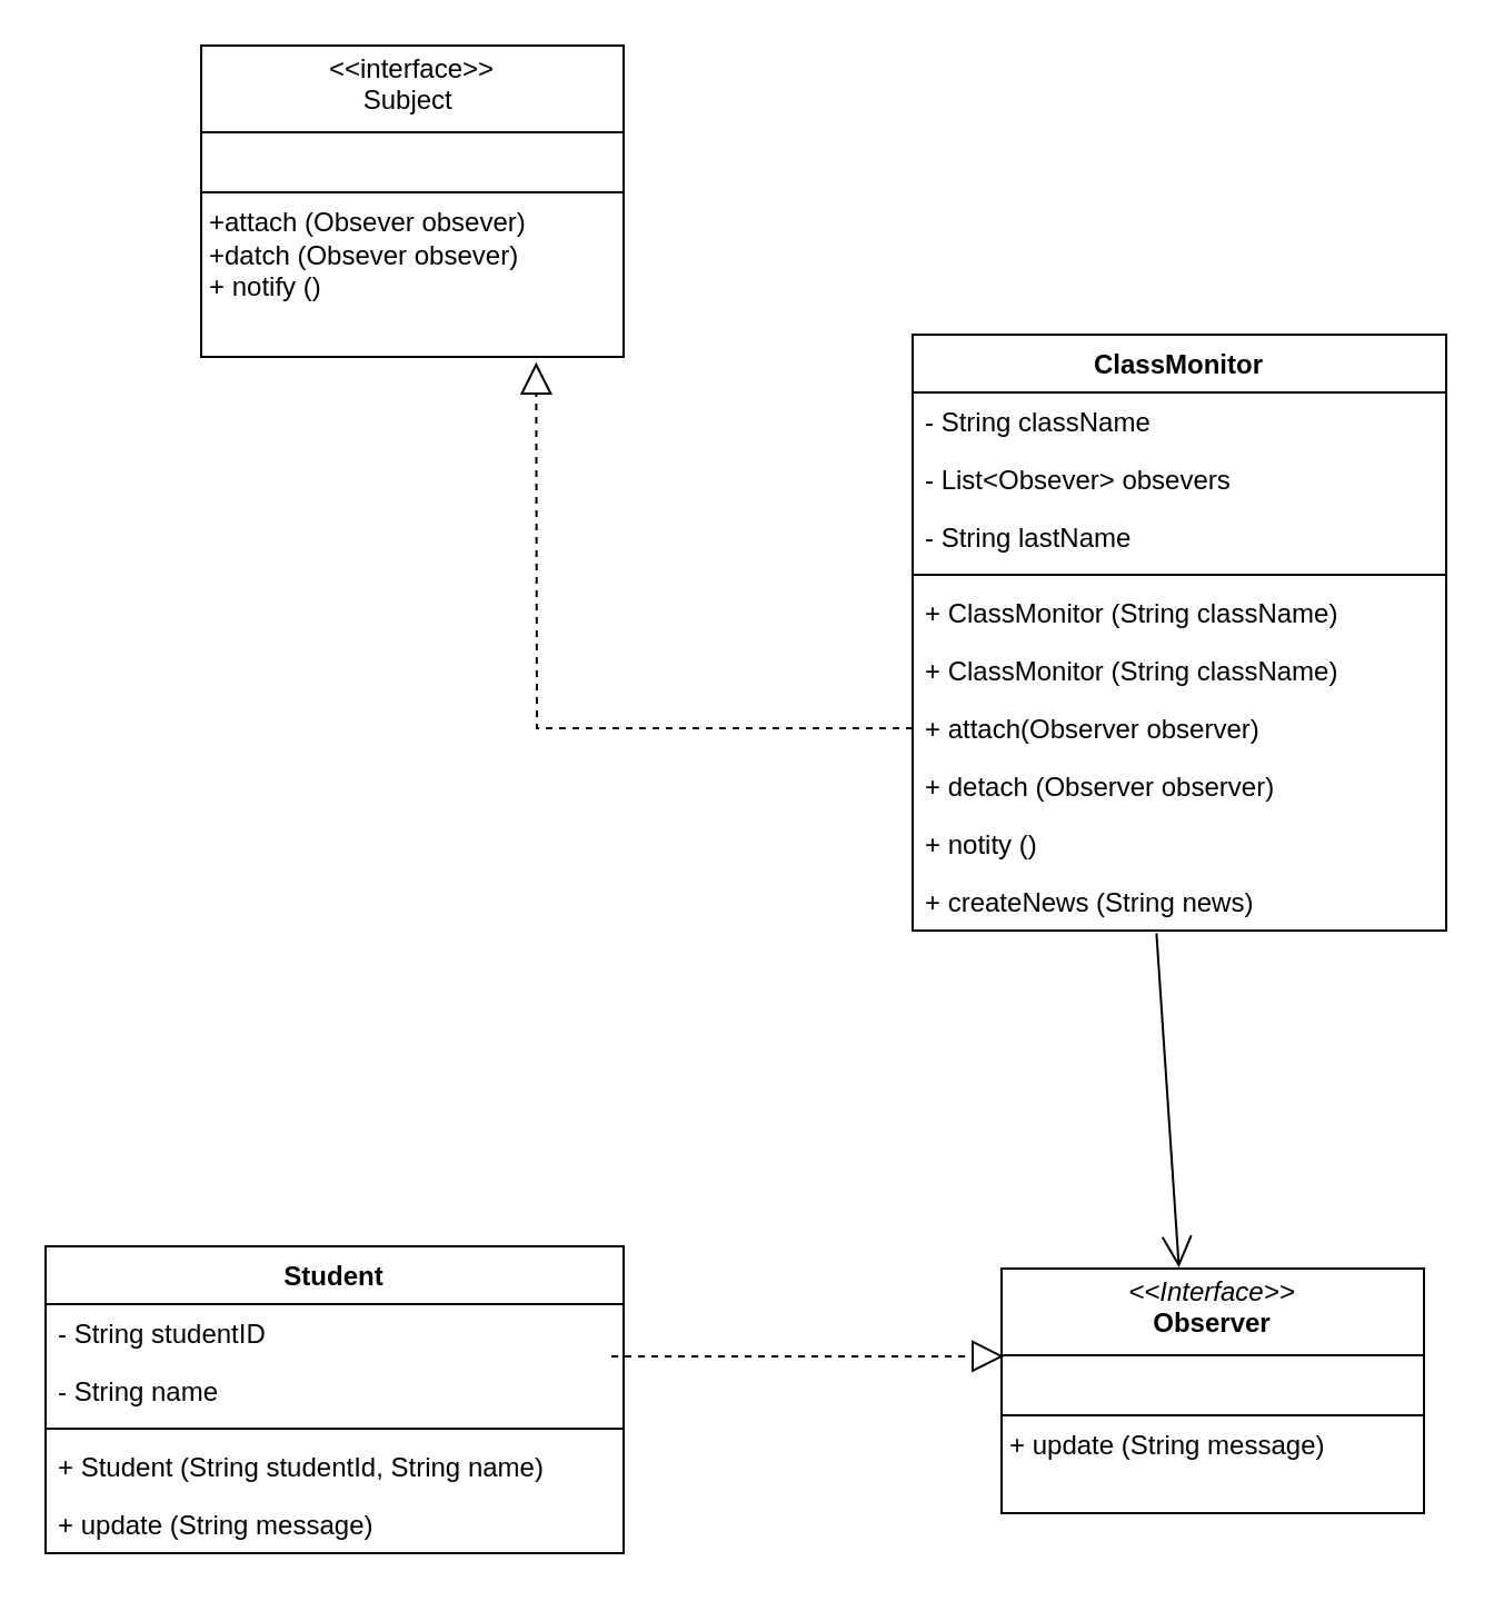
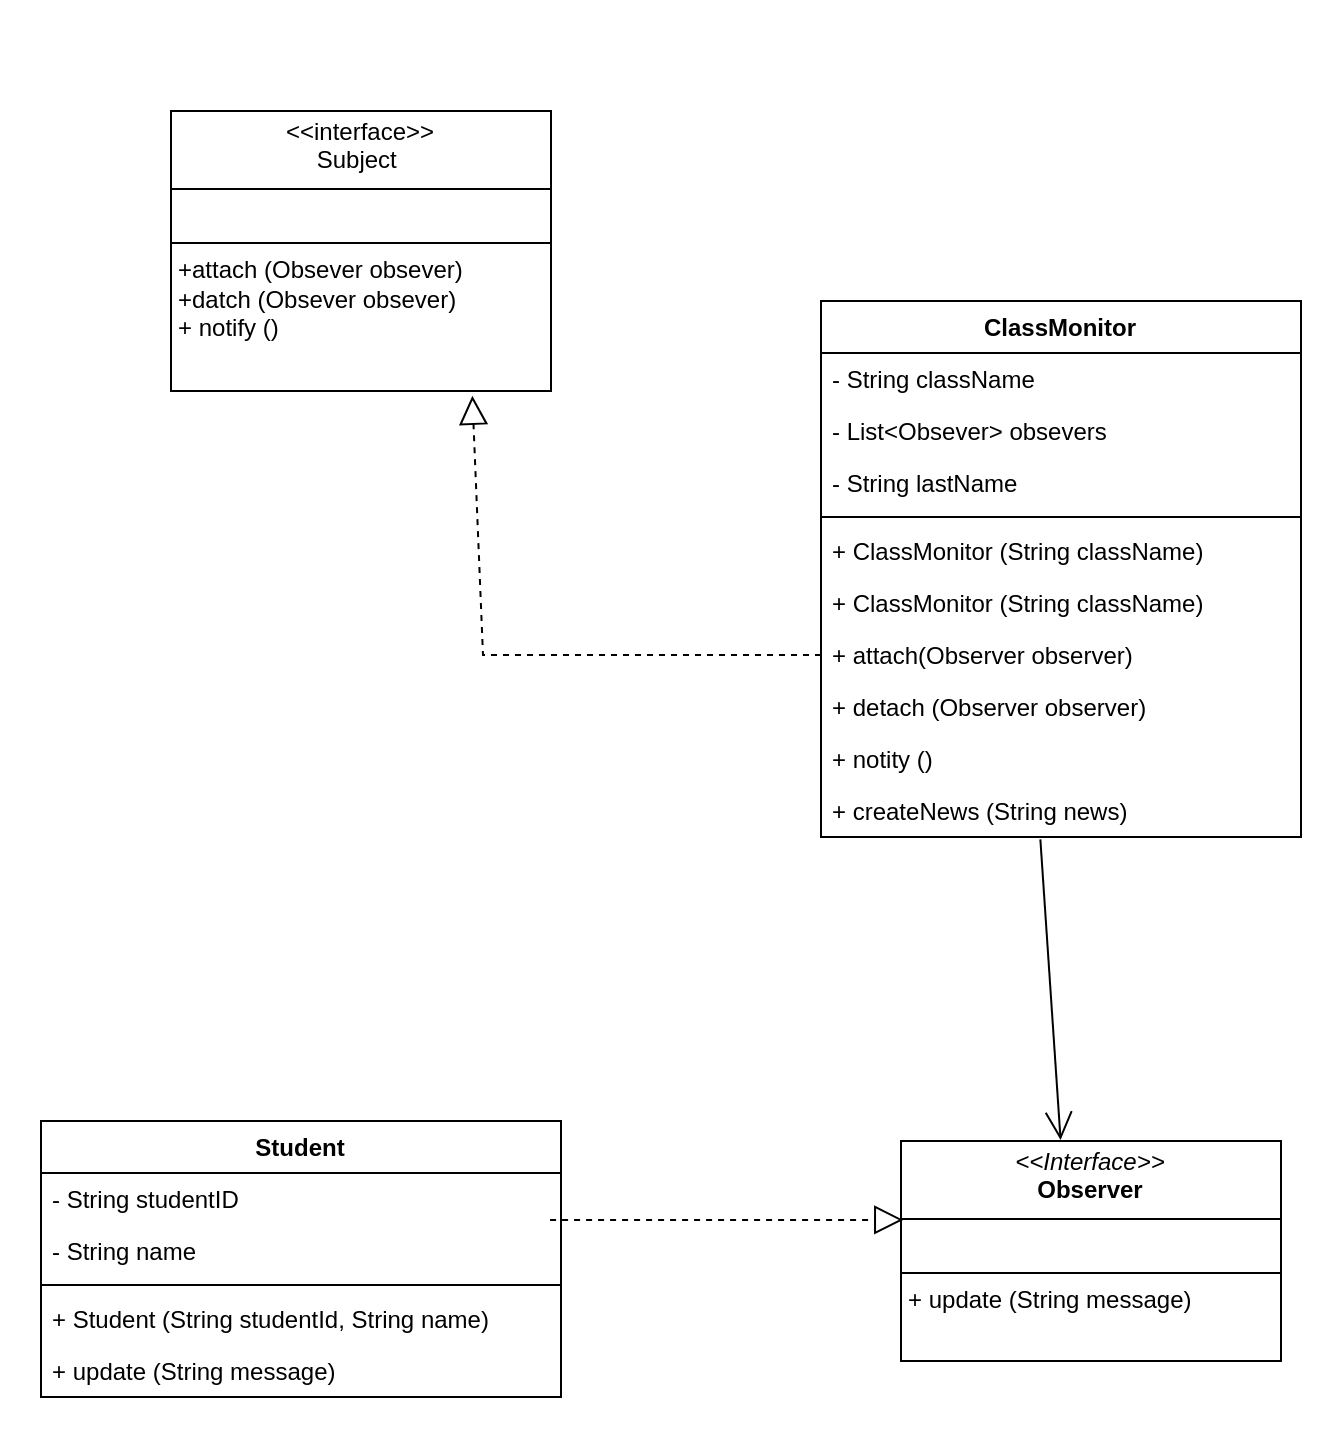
- <mxCell id="2" value="&lt;p style=&quot;margin:0px;margin-top:4px;text-align:center;&quot;&gt;&amp;lt;&amp;lt;interface&amp;gt;&amp;gt;&lt;/p&gt;&lt;div&gt;&amp;nbsp; &amp;nbsp; &amp;nbsp; &amp;nbsp; &amp;nbsp; &amp;nbsp; &amp;nbsp; &amp;nbsp; &amp;nbsp; &amp;nbsp; &amp;nbsp; Subject&lt;/div&gt;&lt;hr size=&quot;1&quot; style=&quot;border-style:solid;&quot;&gt;&lt;p style=&quot;margin:0px;margin-left:4px;&quot;&gt;&lt;br&gt;&lt;/p&gt;&lt;hr size=&quot;1&quot; style=&quot;border-style:solid;&quot;&gt;&lt;p style=&quot;margin:0px;margin-left:4px;&quot;&gt;+attach (Obsever obsever)&lt;/p&gt;&lt;p style=&quot;margin:0px;margin-left:4px;&quot;&gt;+datch (Obsever obsever)&lt;/p&gt;&lt;p style=&quot;margin:0px;margin-left:4px;&quot;&gt;+ notify ()&lt;/p&gt;&lt;div&gt;&lt;br&gt;&lt;/div&gt;&lt;p style=&quot;margin:0px;margin-left:4px;&quot;&gt;&lt;br&gt;&lt;/p&gt;" style="verticalAlign=top;align=left;overflow=fill;html=1;whiteSpace=wrap;" vertex="1" parent="1"><mxGeometry x="90" y="20" width="190" height="140" as="geometry" /></mxCell>
+ <mxCell id="2" value="&lt;p style=&quot;margin:0px;margin-top:4px;text-align:center;&quot;&gt;&amp;lt;&amp;lt;interface&amp;gt;&amp;gt;&lt;/p&gt;&lt;div&gt;&amp;nbsp; &amp;nbsp; &amp;nbsp; &amp;nbsp; &amp;nbsp; &amp;nbsp; &amp;nbsp; &amp;nbsp; &amp;nbsp; &amp;nbsp; &amp;nbsp; Subject&lt;/div&gt;&lt;hr size=&quot;1&quot; style=&quot;border-style:solid;&quot;&gt;&lt;p style=&quot;margin:0px;margin-left:4px;&quot;&gt;&lt;br&gt;&lt;/p&gt;&lt;hr size=&quot;1&quot; style=&quot;border-style:solid;&quot;&gt;&lt;p style=&quot;margin:0px;margin-left:4px;&quot;&gt;+attach (Obsever obsever)&lt;/p&gt;&lt;p style=&quot;margin:0px;margin-left:4px;&quot;&gt;+datch (Obsever obsever)&lt;/p&gt;&lt;p style=&quot;margin:0px;margin-left:4px;&quot;&gt;+ notify ()&lt;/p&gt;&lt;div&gt;&lt;br&gt;&lt;/div&gt;&lt;p style=&quot;margin:0px;margin-left:4px;&quot;&gt;&lt;br&gt;&lt;/p&gt;" style="verticalAlign=top;align=left;overflow=fill;html=1;whiteSpace=wrap;" vertex="1" parent="1"><mxGeometry x="85" y="55" width="190" height="140" as="geometry" /></mxCell>
